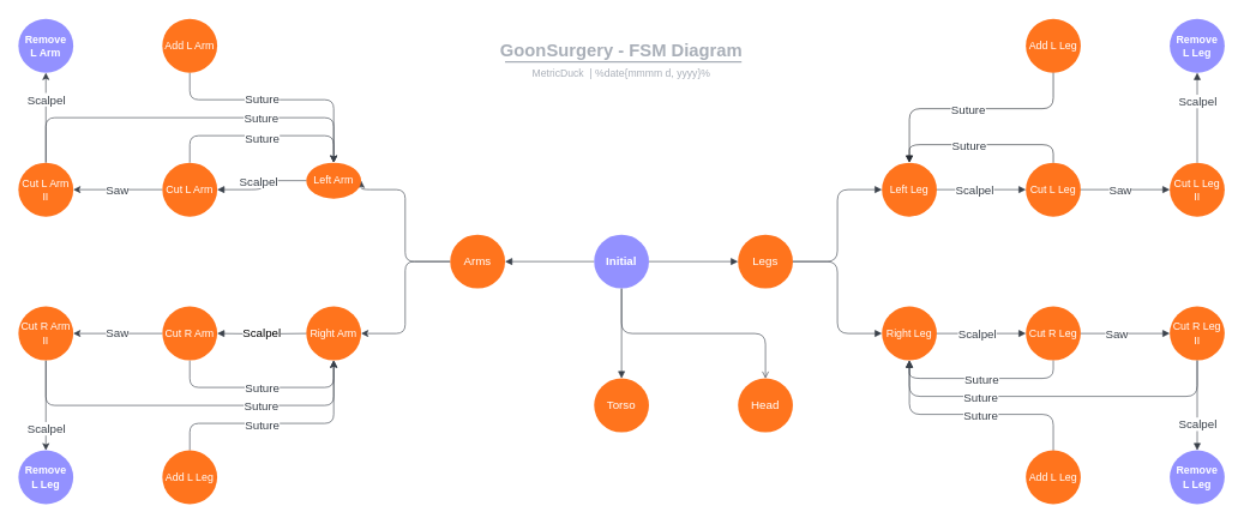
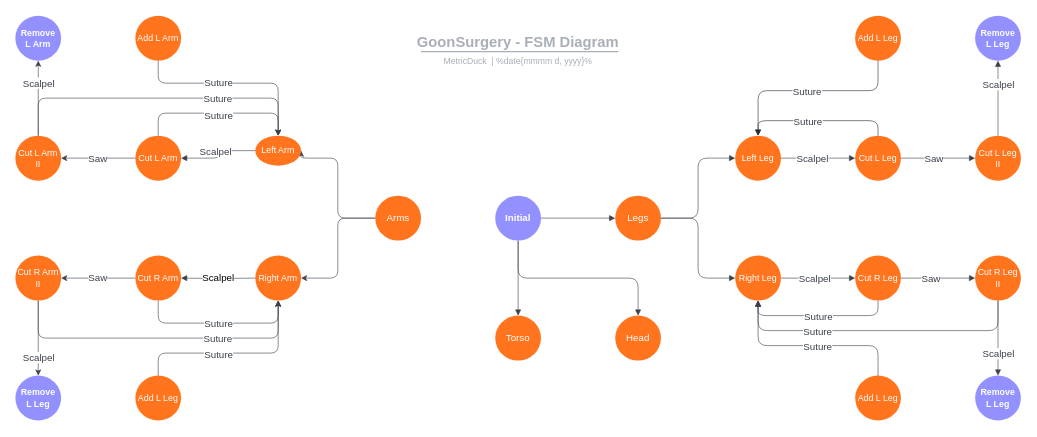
- <mxCell id="9" value="" style="html=1;jettySize=18;whiteSpace=wrap;fontSize=13;strokeColor=#3a414a;strokeOpacity=100;strokeWidth=0.8;rounded=1;arcSize=24;edgeStyle=orthogonalEdgeStyle;startArrow=none;endArrow=block;endFill=1;exitX=0;exitY=0.5;exitPerimeter=0;entryX=1;entryY=0.5;entryPerimeter=0;" edge="1" parent="1" source="10" target="16"><mxGeometry width="100" height="100" relative="1" as="geometry"><Array as="points" /></mxGeometry></mxCell>
- <mxCell id="17" value="" style="html=1;jettySize=18;whiteSpace=wrap;fontSize=13;strokeColor=#3a414a;strokeOpacity=100;strokeWidth=0.8;rounded=1;arcSize=24;edgeStyle=orthogonalEdgeStyle;startArrow=none;endArrow=open;endFill=1;exitX=0.5;exitY=1;exitPerimeter=0;entryX=0.5;entryY=0;entryPerimeter=0;" edge="1" parent="1" source="10" target="12"><mxGeometry width="100" height="100" relative="1" as="geometry"><Array as="points" /></mxGeometry></mxCell>
+ <mxCell id="17" value="" style="html=1;jettySize=18;whiteSpace=wrap;fontSize=13;strokeColor=#3a414a;strokeOpacity=100;strokeWidth=0.8;rounded=1;arcSize=24;edgeStyle=orthogonalEdgeStyle;startArrow=none;endArrow=block;endFill=1;exitX=0.5;exitY=1;exitPerimeter=0;entryX=0.5;entryY=0;entryPerimeter=0;" edge="1" parent="1" source="10" target="12"><mxGeometry width="100" height="100" relative="1" as="geometry"><Array as="points" /></mxGeometry></mxCell>
